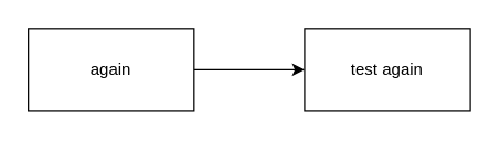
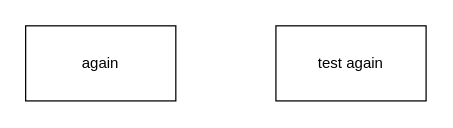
- <mxCell id="2" value="" style="edgeStyle=none;html=1;" edge="1" parent="1" source="3" target="4"><mxGeometry relative="1" as="geometry" /></mxCell>
